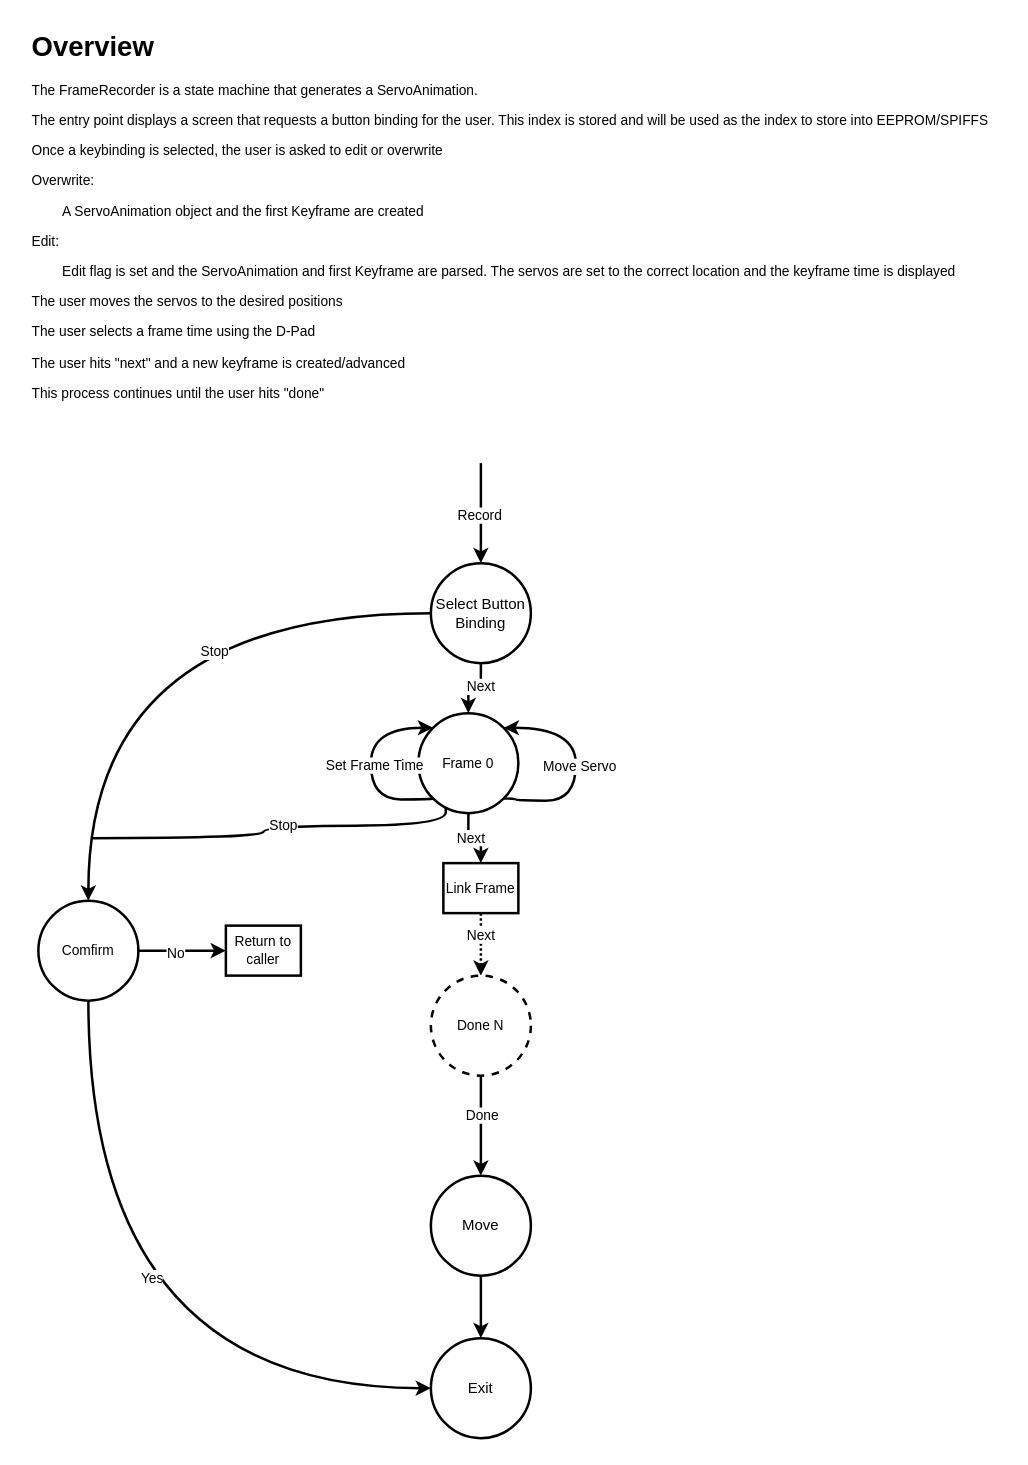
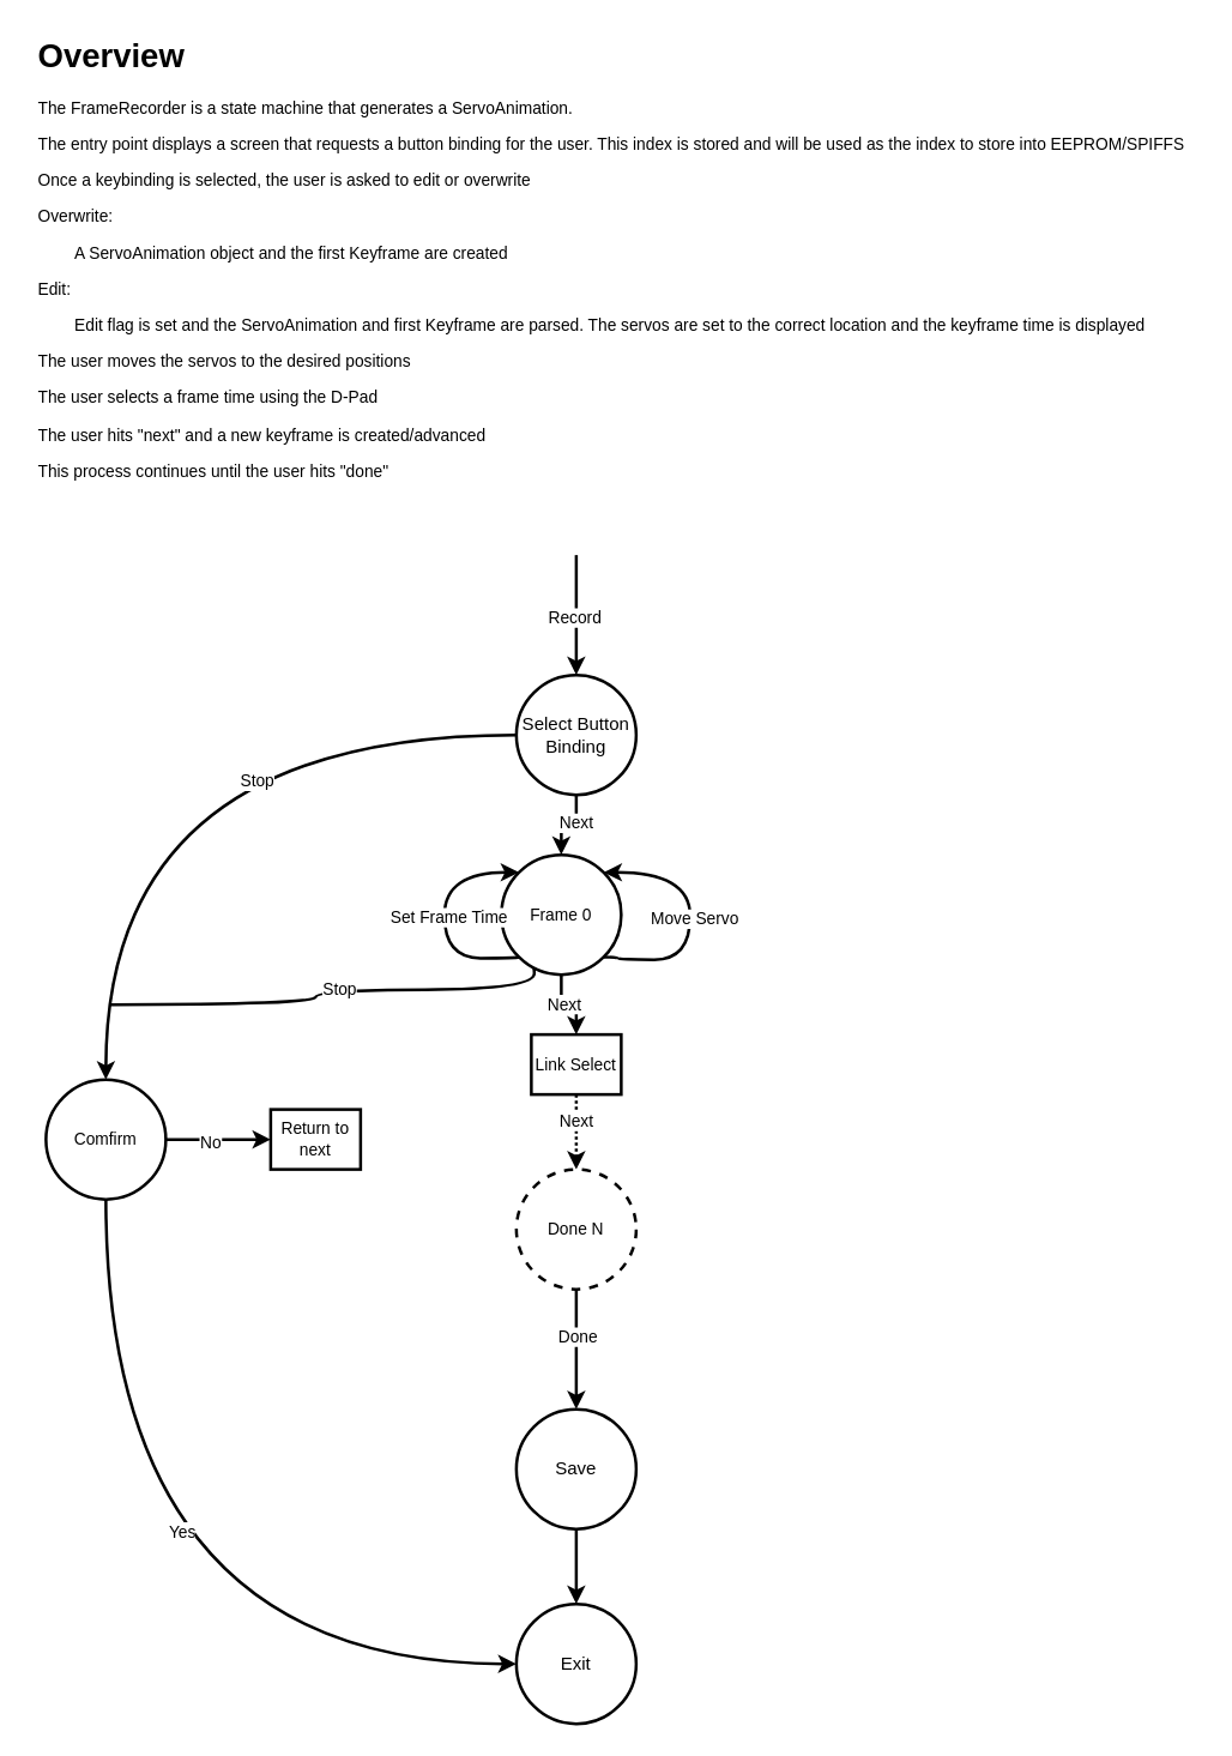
- <mxCell id="28" value="Link Frame" style="rounded=0;whiteSpace=wrap;html=1;strokeColor=default;strokeWidth=2;align=center;verticalAlign=middle;fontFamily=Helvetica;fontSize=11;fontColor=default;fillColor=default;" vertex="1" parent="1"><mxGeometry x="354" y="690" width="60" height="40" as="geometry" /></mxCell>
+ <mxCell id="28" value="Link Select" style="rounded=0;whiteSpace=wrap;html=1;strokeColor=default;strokeWidth=2;align=center;verticalAlign=middle;fontFamily=Helvetica;fontSize=11;fontColor=default;fillColor=default;" vertex="1" parent="1"><mxGeometry x="354" y="690" width="60" height="40" as="geometry" /></mxCell>
- <mxCell id="25" value="Return to caller" style="rounded=0;whiteSpace=wrap;html=1;strokeColor=default;strokeWidth=2;align=center;verticalAlign=middle;fontFamily=Helvetica;fontSize=11;fontColor=default;fillColor=default;" vertex="1" parent="1"><mxGeometry x="180" y="740" width="60" height="40" as="geometry" /></mxCell>
+ <mxCell id="25" value="Return to next" style="rounded=0;whiteSpace=wrap;html=1;strokeColor=default;strokeWidth=2;align=center;verticalAlign=middle;fontFamily=Helvetica;fontSize=11;fontColor=default;fillColor=default;" vertex="1" parent="1"><mxGeometry x="180" y="740" width="60" height="40" as="geometry" /></mxCell>
- <mxCell id="10" value="Move" style="ellipse;whiteSpace=wrap;html=1;aspect=fixed;strokeWidth=2;" vertex="1" parent="1"><mxGeometry x="344" y="940" width="80" height="80" as="geometry" /></mxCell>
+ <mxCell id="10" value="Save" style="ellipse;whiteSpace=wrap;html=1;aspect=fixed;strokeWidth=2;" vertex="1" parent="1"><mxGeometry x="344" y="940" width="80" height="80" as="geometry" /></mxCell>
